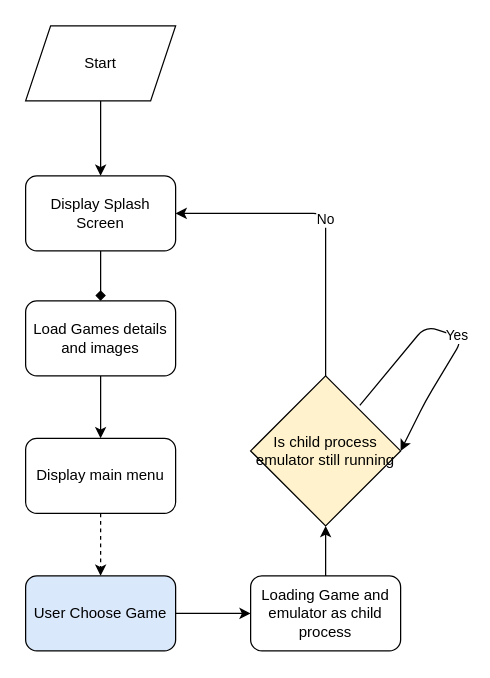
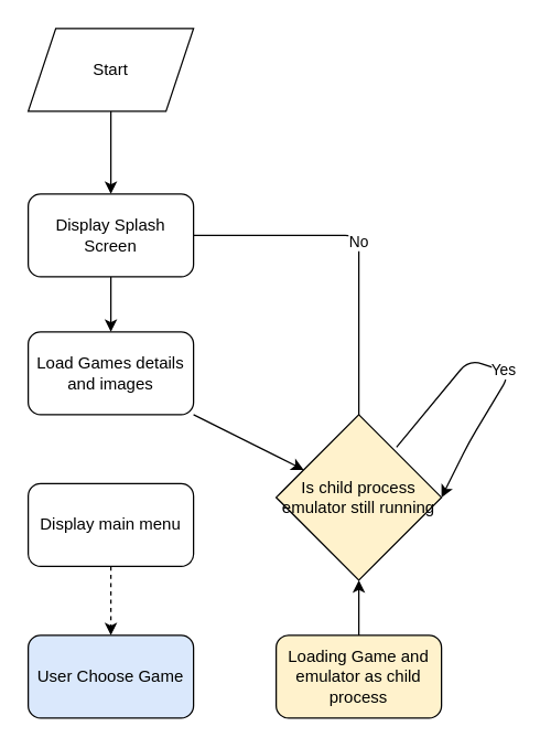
- <mxCell id="15" value="No" style="edgeStyle=none;html=1;entryX=1;entryY=0.5;entryDx=0;entryDy=0;" edge="1" parent="1" source="17" target="5"><mxGeometry relative="1" as="geometry"><Array as="points"><mxPoint x="260" y="170" /></Array></mxGeometry></mxCell>
+ <mxCell id="15" value="No" style="edgeStyle=none;html=1;entryX=1;entryY=0.5;entryDx=0;entryDy=0;endArrow=none;" edge="1" parent="1" source="17" target="5"><mxGeometry relative="1" as="geometry"><Array as="points"><mxPoint x="260" y="170" /></Array></mxGeometry></mxCell>
- <mxCell id="4" style="edgeStyle=none;html=1;entryX=0.5;entryY=0;entryDx=0;entryDy=0;endArrow=diamond;" edge="1" parent="1" source="5" target="7"><mxGeometry relative="1" as="geometry" /></mxCell>
+ <mxCell id="4" style="edgeStyle=none;html=1;entryX=0.5;entryY=0;entryDx=0;entryDy=0;" edge="1" parent="1" source="5" target="7"><mxGeometry relative="1" as="geometry" /></mxCell>
- <mxCell id="6" style="edgeStyle=none;html=1;" edge="1" parent="1" source="7" target="9"><mxGeometry relative="1" as="geometry" /></mxCell>
+ <mxCell id="6" style="edgeStyle=none;html=1;" edge="1" parent="1" source="7" target="17"><mxGeometry relative="1" as="geometry" /></mxCell>
- <mxCell id="10" style="edgeStyle=none;html=1;entryX=0;entryY=0.5;entryDx=0;entryDy=0;" edge="1" parent="1" source="11" target="13"><mxGeometry relative="1" as="geometry" /></mxCell>
- <mxCell id="13" value="Loading Game and emulator as child process" style="rounded=1;whiteSpace=wrap;html=1;" vertex="1" parent="1"><mxGeometry x="200" y="460" width="120" height="60" as="geometry" /></mxCell>
+ <mxCell id="13" value="Loading Game and emulator as child process" style="rounded=1;whiteSpace=wrap;html=1;fillColor=#fff2cc;" vertex="1" parent="1"><mxGeometry x="200" y="460" width="120" height="60" as="geometry" /></mxCell>
